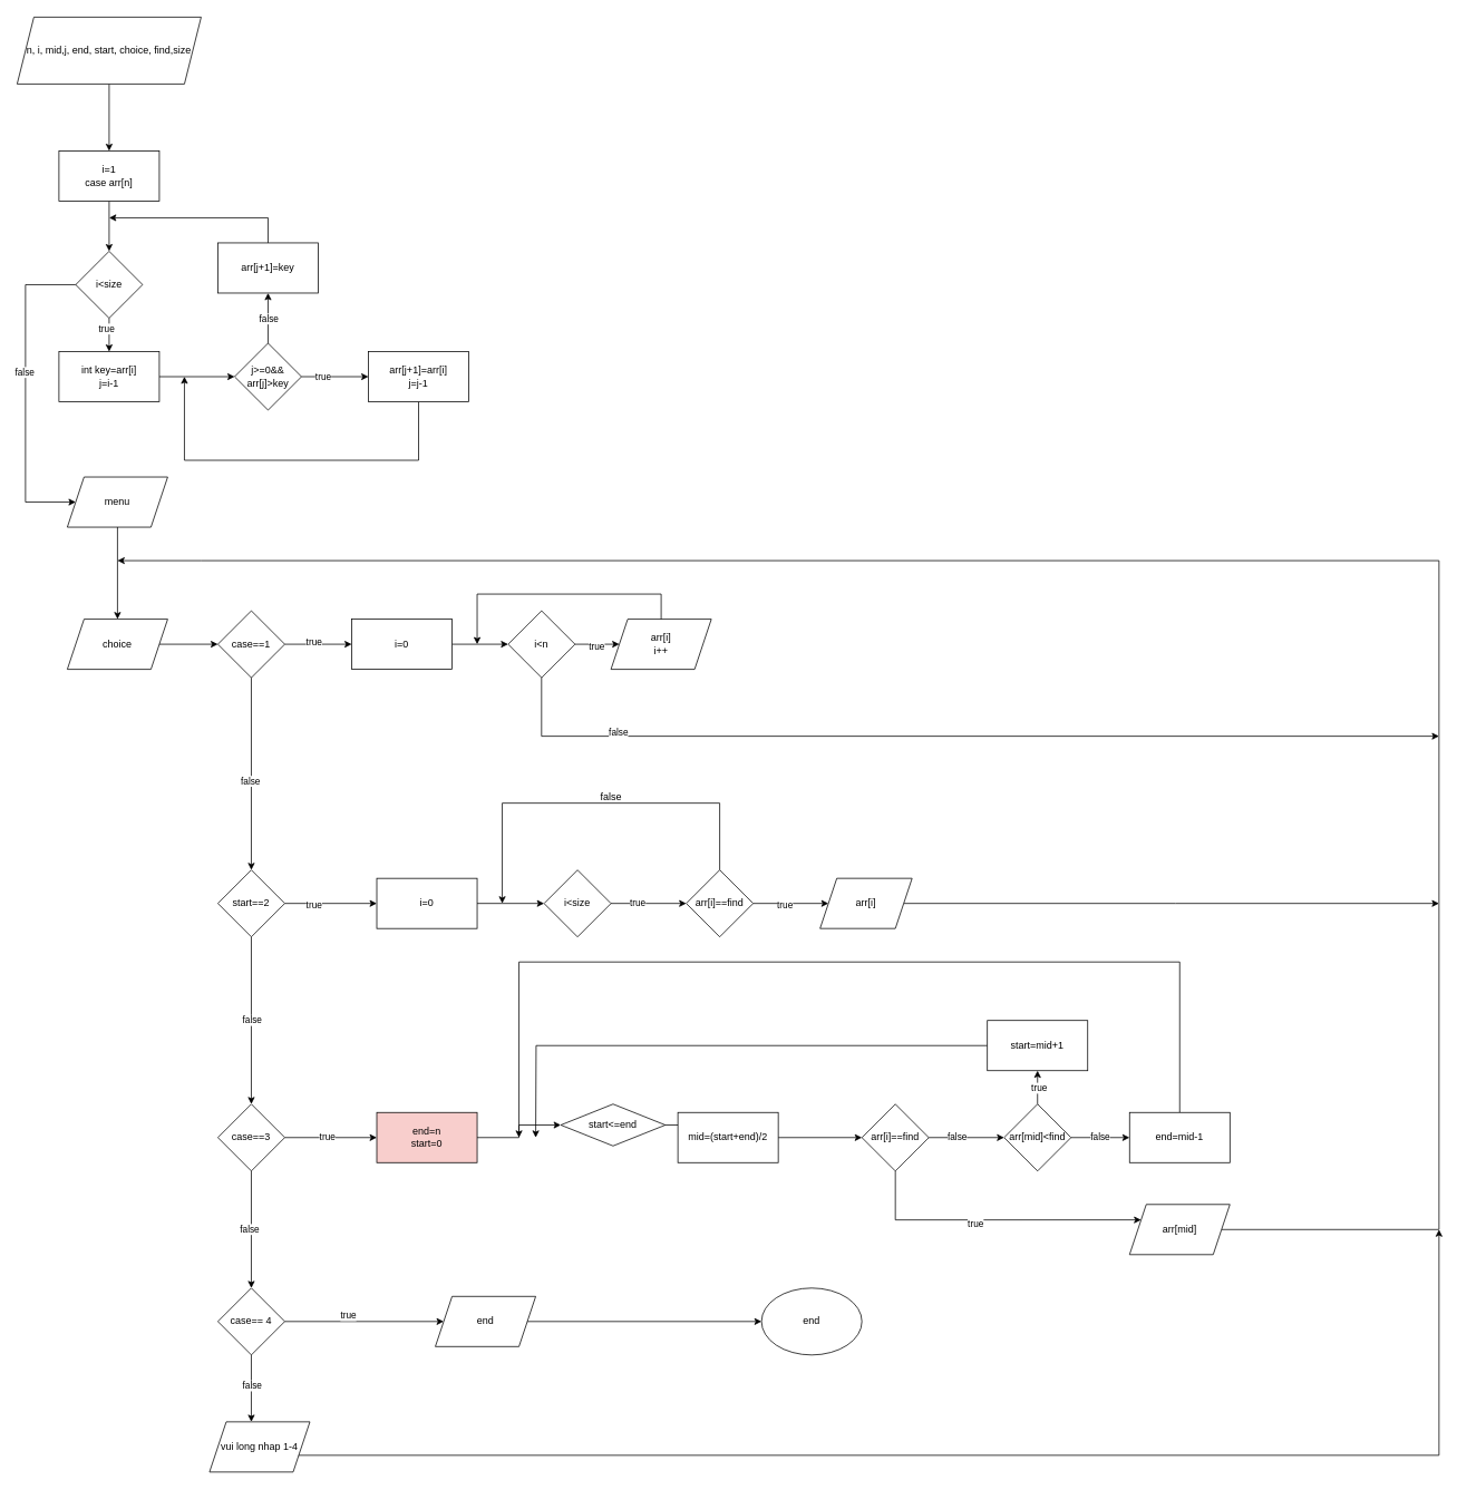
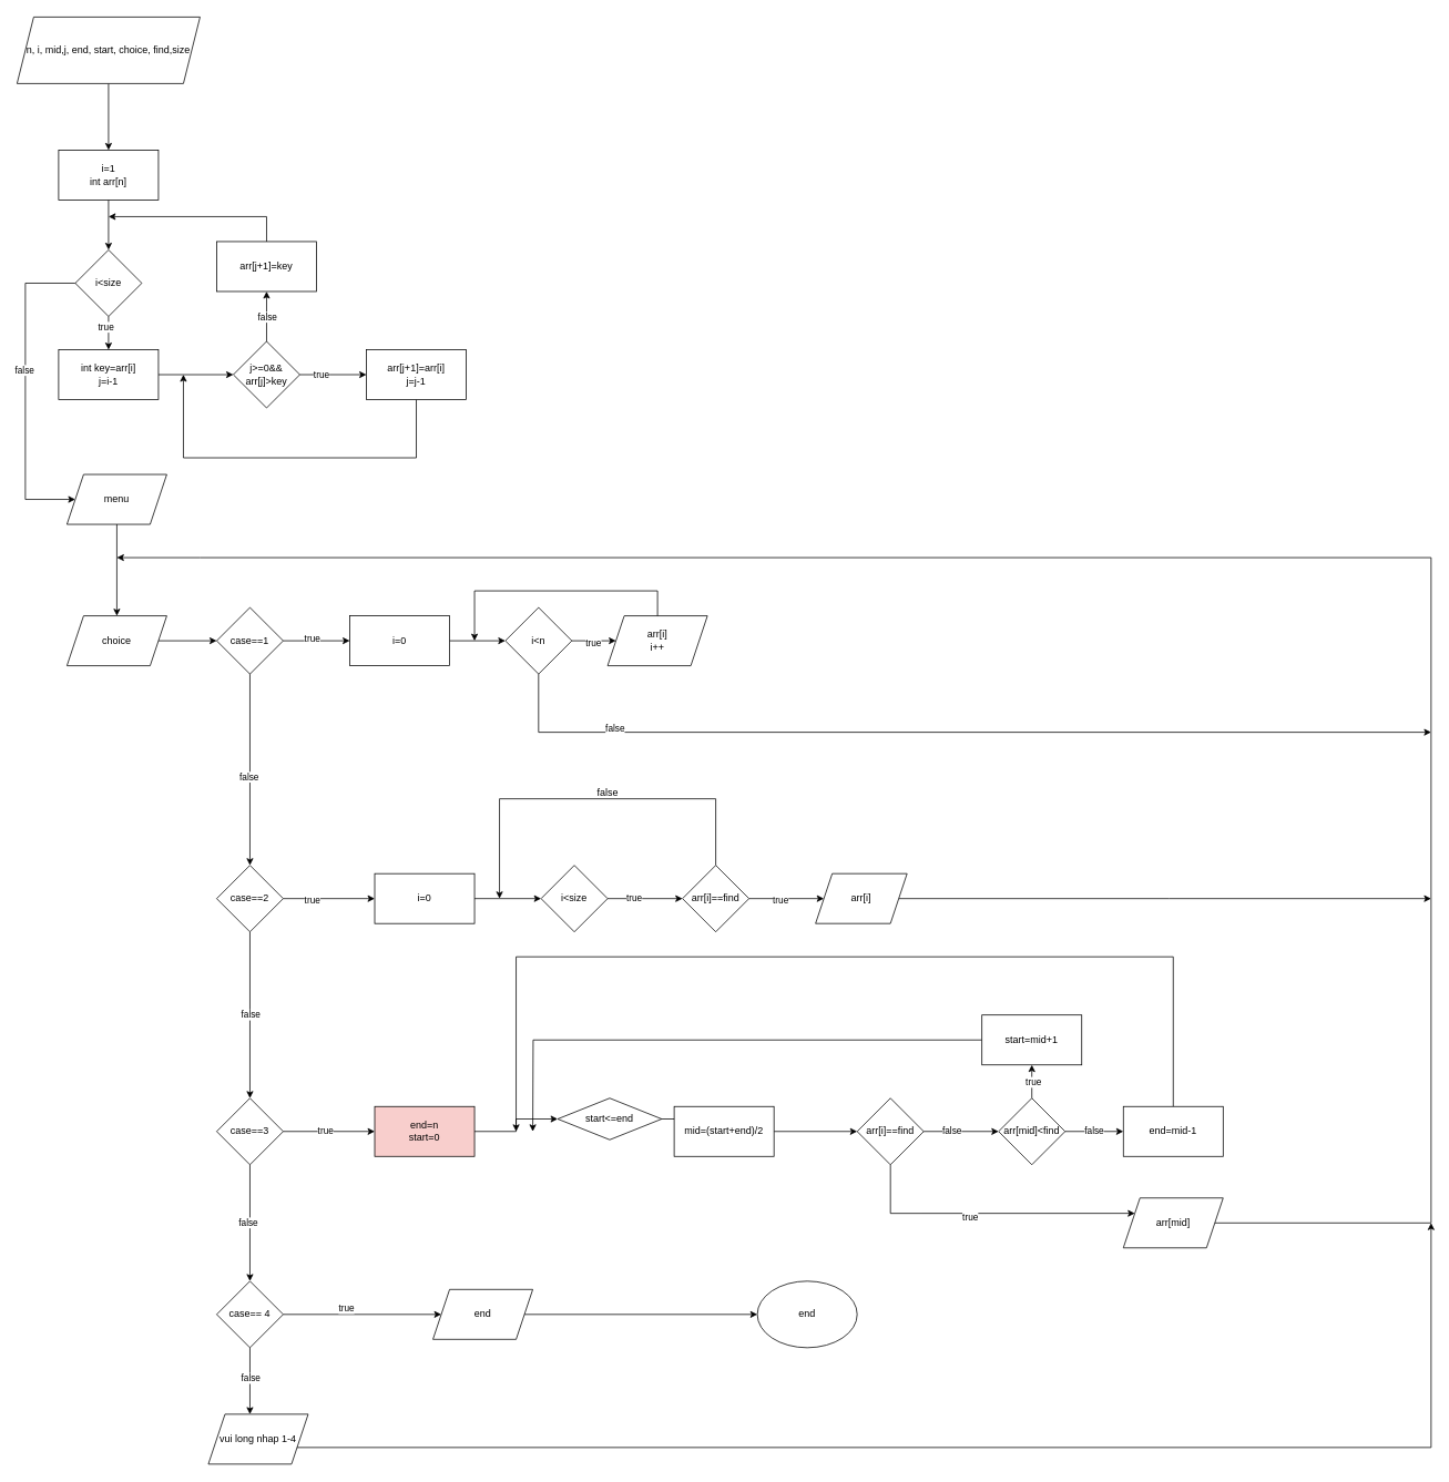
- <mxCell id="5" value="i=1&lt;br&gt;case arr[n]" style="rounded=0;whiteSpace=wrap;html=1;" vertex="1" parent="1"><mxGeometry x="70" y="180" width="120" height="60" as="geometry" /></mxCell>
+ <mxCell id="5" value="i=1&lt;br&gt;int arr[n]" style="rounded=0;whiteSpace=wrap;html=1;" vertex="1" parent="1"><mxGeometry x="70" y="180" width="120" height="60" as="geometry" /></mxCell>
- <mxCell id="35" value="start==2" style="rhombus;whiteSpace=wrap;html=1;" vertex="1" parent="1"><mxGeometry x="260" y="1040" width="80" height="80" as="geometry" /></mxCell>
+ <mxCell id="35" value="case==2" style="rhombus;whiteSpace=wrap;html=1;" vertex="1" parent="1"><mxGeometry x="260" y="1040" width="80" height="80" as="geometry" /></mxCell>
